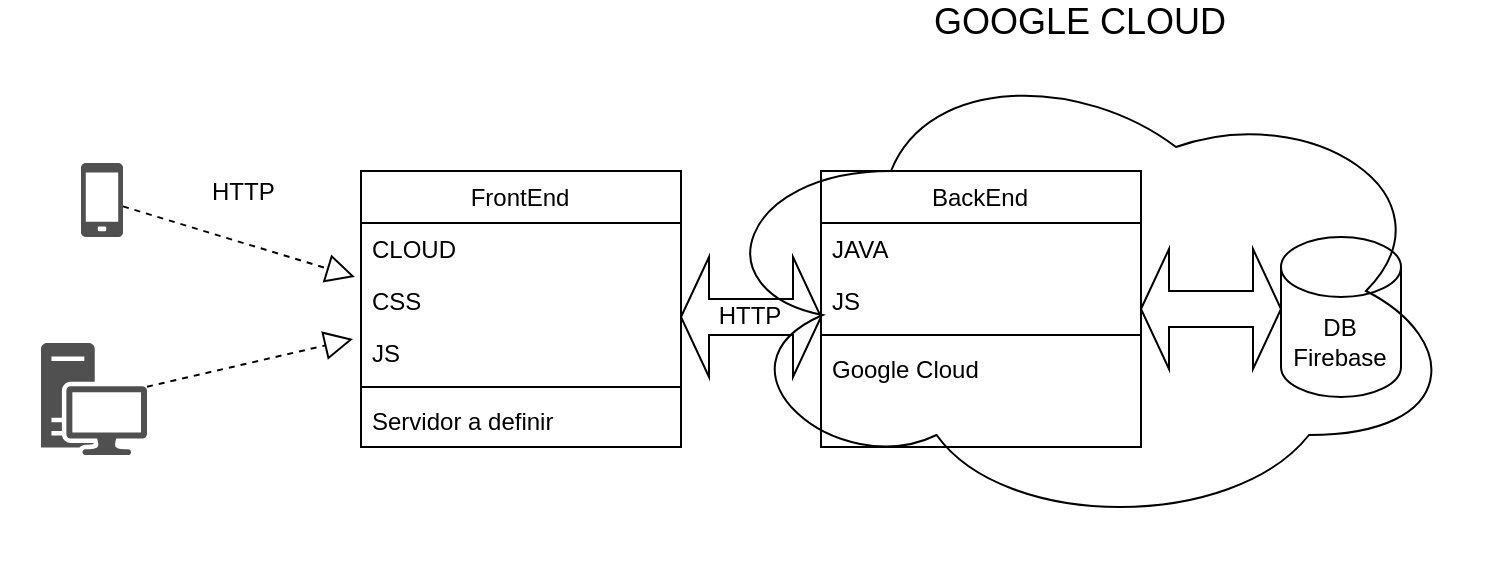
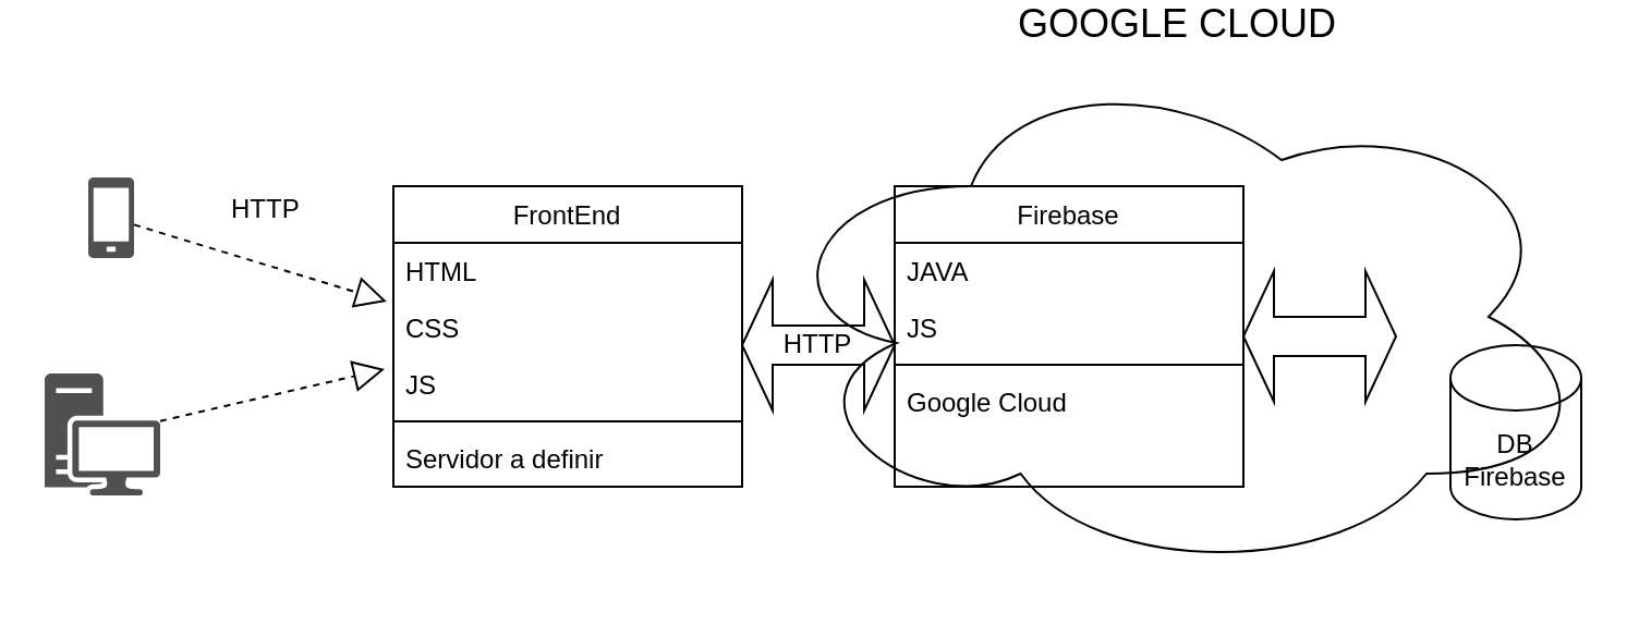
- <mxCell id="2" value="BackEnd" style="swimlane;fontStyle=0;align=center;verticalAlign=top;childLayout=stackLayout;horizontal=1;startSize=26;horizontalStack=0;resizeParent=1;resizeLast=0;collapsible=1;marginBottom=0;rounded=0;shadow=0;strokeWidth=1;" parent="1" vertex="1"><mxGeometry x="410" y="80" width="160" height="138" as="geometry"><mxRectangle x="130" y="380" width="160" height="26" as="alternateBounds" /></mxGeometry></mxCell>
+ <mxCell id="2" value="Firebase" style="swimlane;fontStyle=0;align=center;verticalAlign=top;childLayout=stackLayout;horizontal=1;startSize=26;horizontalStack=0;resizeParent=1;resizeLast=0;collapsible=1;marginBottom=0;rounded=0;shadow=0;strokeWidth=1;" parent="1" vertex="1"><mxGeometry x="410" y="80" width="160" height="138" as="geometry"><mxRectangle x="130" y="380" width="160" height="26" as="alternateBounds" /></mxGeometry></mxCell>
- <mxCell id="9" value="CLOUD" style="text;align=left;verticalAlign=top;spacingLeft=4;spacingRight=4;overflow=hidden;rotatable=0;points=[[0,0.5],[1,0.5]];portConstraint=eastwest;" vertex="1" parent="8"><mxGeometry y="26" width="160" height="26" as="geometry" /></mxCell>
+ <mxCell id="9" value="HTML" style="text;align=left;verticalAlign=top;spacingLeft=4;spacingRight=4;overflow=hidden;rotatable=0;points=[[0,0.5],[1,0.5]];portConstraint=eastwest;" vertex="1" parent="8"><mxGeometry y="26" width="160" height="26" as="geometry" /></mxCell>
- <mxCell id="7" value="DB&lt;br&gt;Firebase" style="shape=cylinder3;whiteSpace=wrap;html=1;boundedLbl=1;backgroundOutline=1;size=15;" vertex="1" parent="1"><mxGeometry x="640" y="113" width="60" height="80" as="geometry" /></mxCell>
+ <mxCell id="7" value="DB&lt;br&gt;Firebase" style="shape=cylinder3;whiteSpace=wrap;html=1;boundedLbl=1;backgroundOutline=1;size=15;" vertex="1" parent="1"><mxGeometry x="665" y="153" width="60" height="80" as="geometry" /></mxCell>
